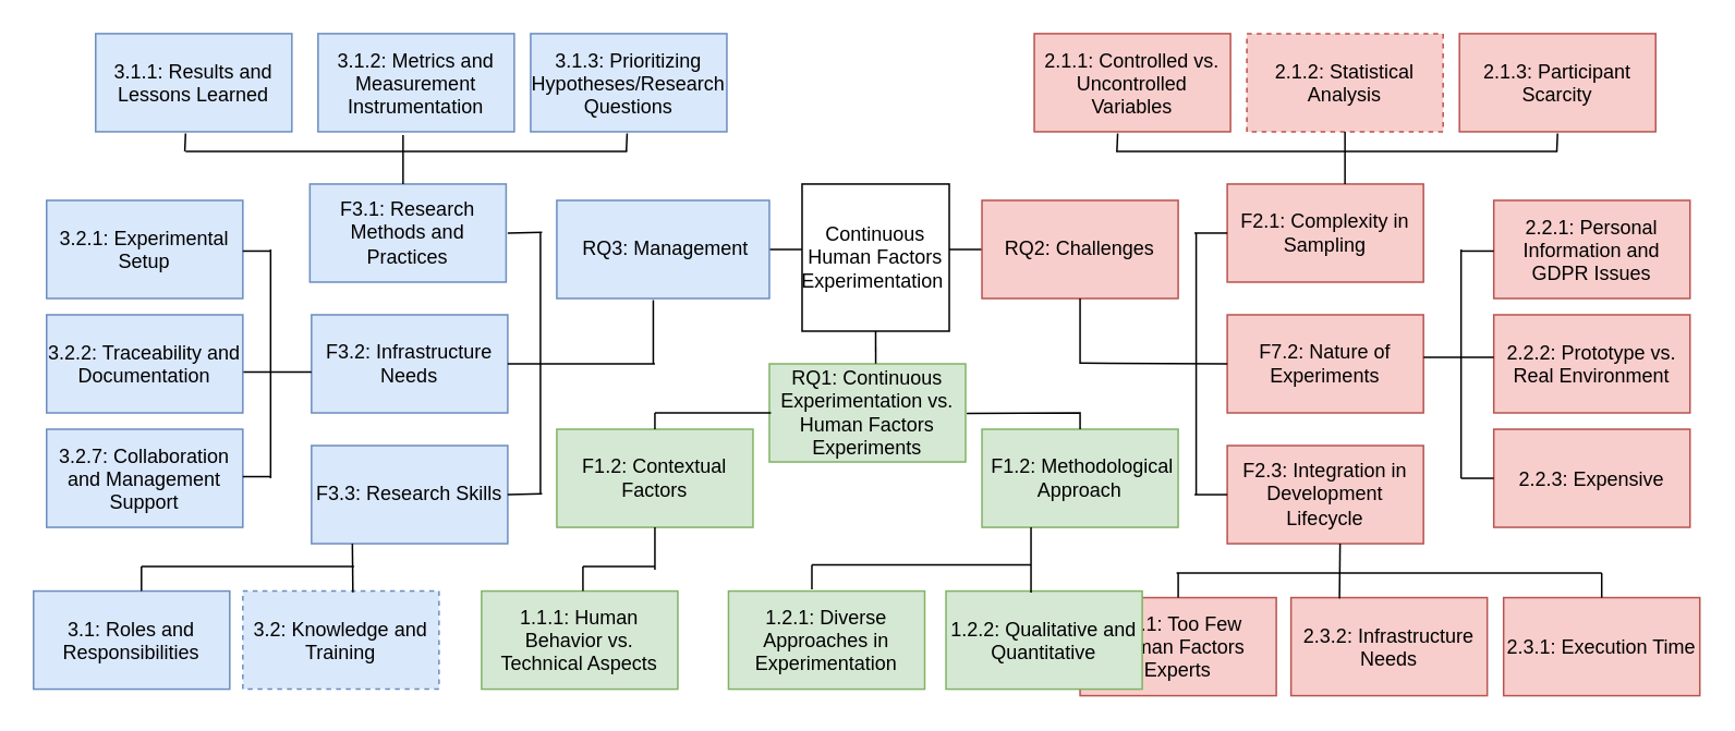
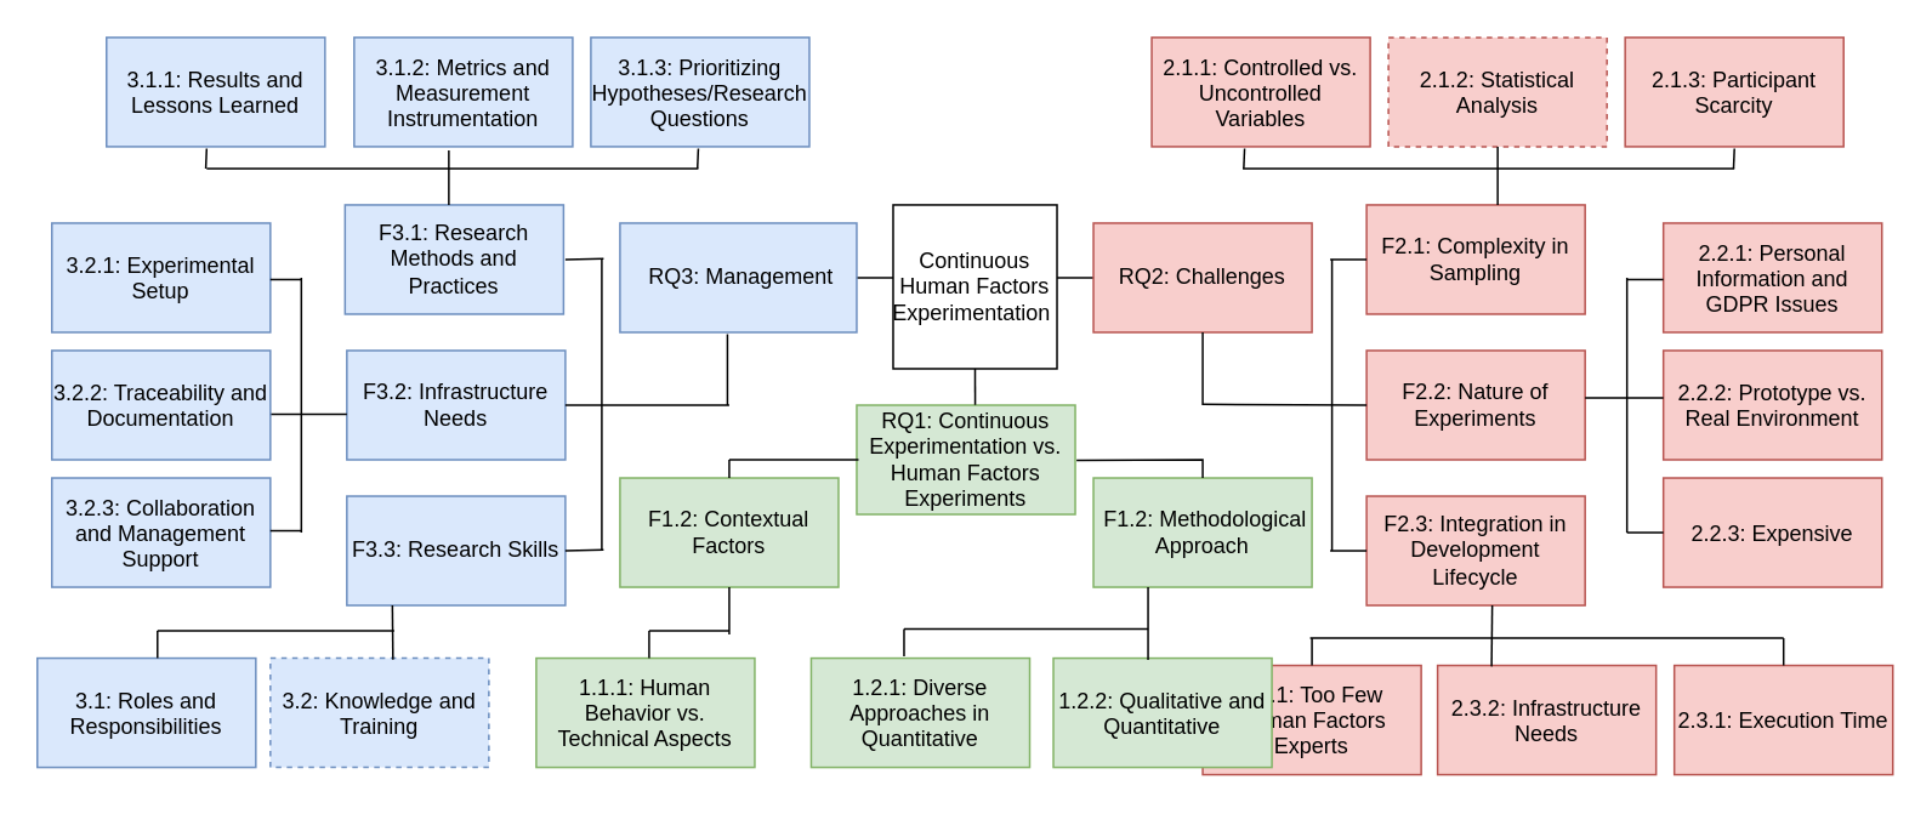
- <mxCell id="9" value="F7.2: Nature of Experiments" style="rounded=0;whiteSpace=wrap;html=1;fillColor=#f8cecc;strokeColor=#b85450;" vertex="1" parent="1"><mxGeometry x="750" y="192" width="120" height="60" as="geometry" /></mxCell>
+ <mxCell id="9" value="F2.2: Nature of Experiments" style="rounded=0;whiteSpace=wrap;html=1;fillColor=#f8cecc;strokeColor=#b85450;" vertex="1" parent="1"><mxGeometry x="750" y="192" width="120" height="60" as="geometry" /></mxCell>
- <mxCell id="48" value="&lt;p style=&quot;margin: 0px; font-style: normal; font-variant-caps: normal; font-stretch: normal; line-height: normal; font-size-adjust: none; font-kerning: auto; font-variant-alternates: normal; font-variant-ligatures: normal; font-variant-numeric: normal; font-variant-east-asian: normal; font-variant-position: normal; font-feature-settings: normal; font-optical-sizing: auto; font-variation-settings: normal;&quot;&gt;&lt;font style=&quot;font-size: 12px;&quot;&gt;3.2.7: Collaboration and Management Support&lt;/font&gt;&lt;/p&gt;" style="rounded=0;whiteSpace=wrap;html=1;fillColor=#dae8fc;strokeColor=#6c8ebf;" vertex="1" parent="1"><mxGeometry x="28" y="262" width="120" height="60" as="geometry" /></mxCell>
+ <mxCell id="48" value="&lt;p style=&quot;margin: 0px; font-style: normal; font-variant-caps: normal; font-stretch: normal; line-height: normal; font-size-adjust: none; font-kerning: auto; font-variant-alternates: normal; font-variant-ligatures: normal; font-variant-numeric: normal; font-variant-east-asian: normal; font-variant-position: normal; font-feature-settings: normal; font-optical-sizing: auto; font-variation-settings: normal;&quot;&gt;&lt;font style=&quot;font-size: 12px;&quot;&gt;3.2.3: Collaboration and Management Support&lt;/font&gt;&lt;/p&gt;" style="rounded=0;whiteSpace=wrap;html=1;fillColor=#dae8fc;strokeColor=#6c8ebf;" vertex="1" parent="1"><mxGeometry x="28" y="262" width="120" height="60" as="geometry" /></mxCell>
- <mxCell id="54" value="&lt;p style=&quot;margin: 0px; font-style: normal; font-variant-caps: normal; font-stretch: normal; line-height: normal; font-size-adjust: none; font-kerning: auto; font-variant-alternates: normal; font-variant-ligatures: normal; font-variant-numeric: normal; font-variant-east-asian: normal; font-variant-position: normal; font-feature-settings: normal; font-optical-sizing: auto; font-variation-settings: normal;&quot;&gt;&lt;font style=&quot;font-size: 12px;&quot;&gt;1.2.1: Diverse Approaches in Experimentation&lt;/font&gt;&lt;/p&gt;" style="rounded=0;whiteSpace=wrap;html=1;fillColor=#d5e8d4;strokeColor=#82b366;" vertex="1" parent="1"><mxGeometry x="445" y="361" width="120" height="60" as="geometry" /></mxCell>
+ <mxCell id="54" value="&lt;p style=&quot;margin: 0px; font-style: normal; font-variant-caps: normal; font-stretch: normal; line-height: normal; font-size-adjust: none; font-kerning: auto; font-variant-alternates: normal; font-variant-ligatures: normal; font-variant-numeric: normal; font-variant-east-asian: normal; font-variant-position: normal; font-feature-settings: normal; font-optical-sizing: auto; font-variation-settings: normal;&quot;&gt;&lt;font style=&quot;font-size: 12px;&quot;&gt;1.2.1: Diverse Approaches in Quantitative&lt;/font&gt;&lt;/p&gt;" style="rounded=0;whiteSpace=wrap;html=1;fillColor=#d5e8d4;strokeColor=#82b366;" vertex="1" parent="1"><mxGeometry x="445" y="361" width="120" height="60" as="geometry" /></mxCell>
